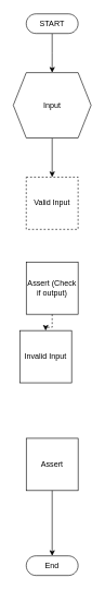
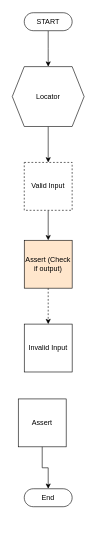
- <mxCell id="5" value="Input" style="shape=hexagon;perimeter=hexagonPerimeter2;whiteSpace=wrap;html=1;fixedSize=1;" vertex="1" parent="1"><mxGeometry x="20" y="110" width="120" height="100" as="geometry" /></mxCell>
+ <mxCell id="5" value="Locator" style="shape=hexagon;perimeter=hexagonPerimeter2;whiteSpace=wrap;html=1;fixedSize=1;" vertex="1" parent="1"><mxGeometry x="20" y="110" width="120" height="100" as="geometry" /></mxCell>
+ <mxCell id="6" style="edgeStyle=orthogonalEdgeStyle;rounded=0;orthogonalLoop=1;jettySize=auto;html=1;" edge="1" parent="1" source="7" target="9"><mxGeometry relative="1" as="geometry" /></mxCell>
- <mxCell id="9" value="Assert (Check if output)" style="whiteSpace=wrap;html=1;aspect=fixed;" vertex="1" parent="1"><mxGeometry x="40" y="400" width="80" height="80" as="geometry" /></mxCell>
+ <mxCell id="9" value="Assert (Check if output)" style="whiteSpace=wrap;html=1;aspect=fixed;fillColor=#ffe6cc;" vertex="1" parent="1"><mxGeometry x="40" y="400" width="80" height="80" as="geometry" /></mxCell>
- <mxCell id="10" value="Invalid Input" style="whiteSpace=wrap;html=1;aspect=fixed;" vertex="1" parent="1"><mxGeometry x="30" y="505" width="80" height="80" as="geometry" /></mxCell>
+ <mxCell id="10" value="Invalid Input" style="whiteSpace=wrap;html=1;aspect=fixed;" vertex="1" parent="1"><mxGeometry x="40" y="540" width="80" height="80" as="geometry" /></mxCell>
- <mxCell id="11" value="Assert" style="whiteSpace=wrap;html=1;aspect=fixed;" vertex="1" parent="1"><mxGeometry x="40" y="670" width="80" height="80" as="geometry" /></mxCell>
+ <mxCell id="11" value="Assert" style="whiteSpace=wrap;html=1;aspect=fixed;" vertex="1" parent="1"><mxGeometry x="30" y="665" width="80" height="80" as="geometry" /></mxCell>
- <mxCell id="12" value="End" style="html=1;dashed=0;whiteSpace=wrap;shape=mxgraph.dfd.start" vertex="1" parent="1"><mxGeometry x="40" y="850" width="80" height="30" as="geometry" /></mxCell>
+ <mxCell id="12" value="End" style="html=1;dashed=0;whiteSpace=wrap;shape=mxgraph.dfd.start" vertex="1" parent="1"><mxGeometry x="40" y="815" width="80" height="30" as="geometry" /></mxCell>
